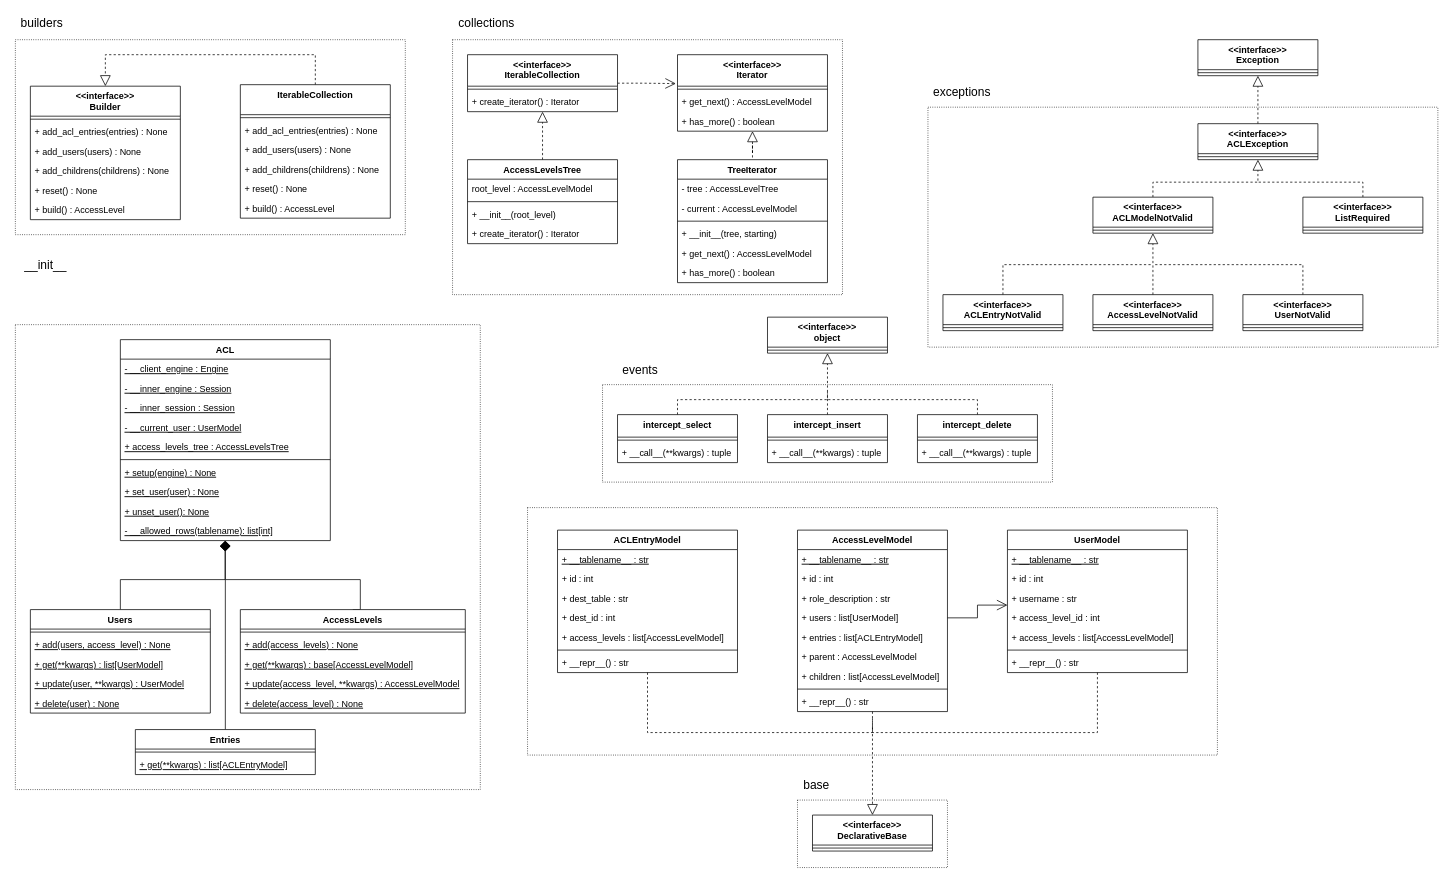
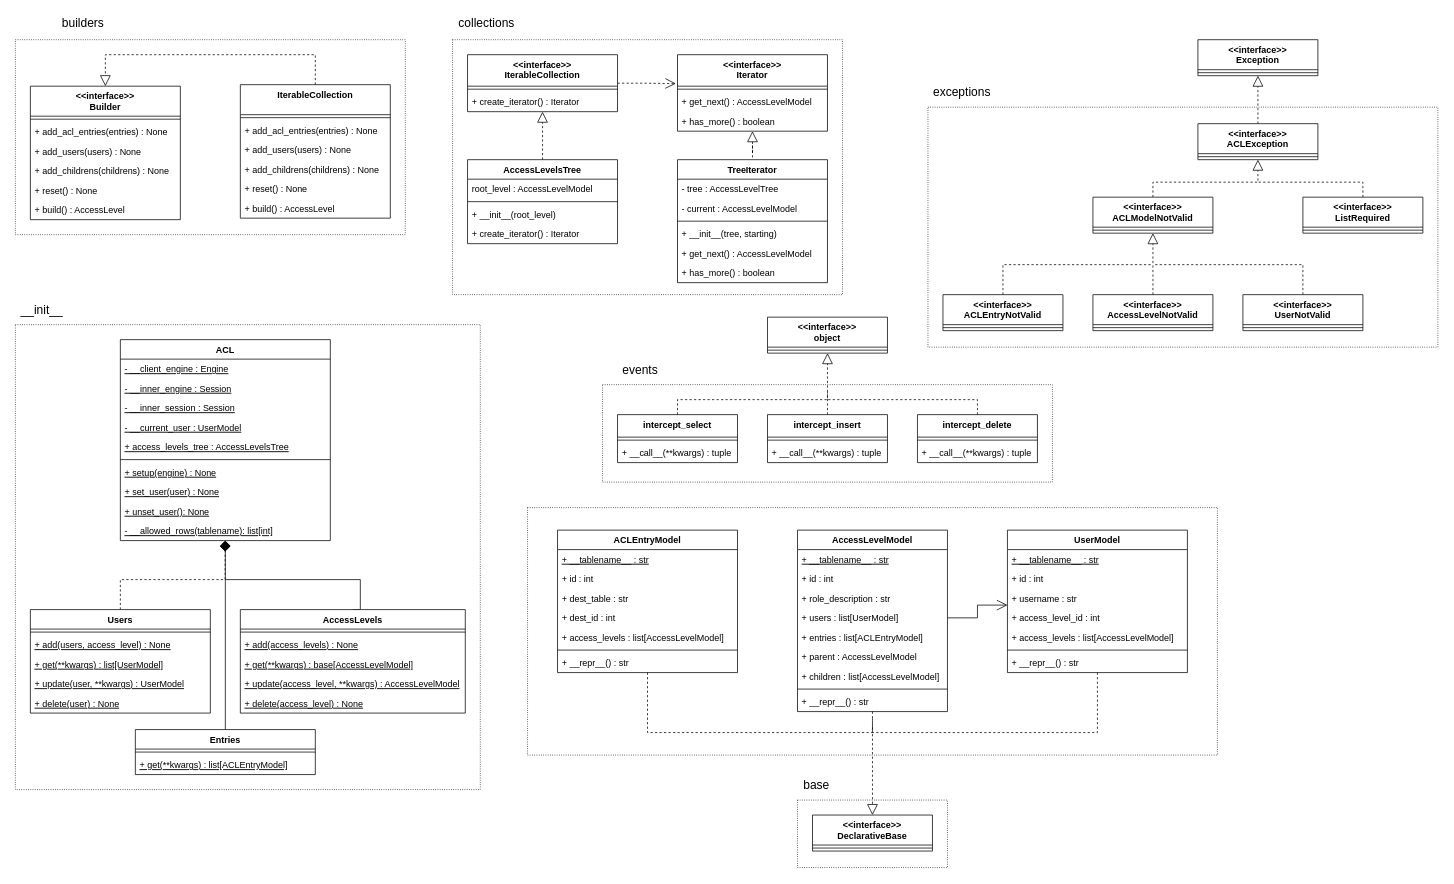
- <mxCell id="146" value="&lt;font style=&quot;font-size: 16px&quot;&gt;builders&lt;/font&gt;" style="text;html=1;align=center;verticalAlign=middle;resizable=0;points=[];autosize=1;" vertex="1" parent="1"><mxGeometry x="20" y="20" width="70" height="20" as="geometry" /></mxCell>
+ <mxCell id="146" value="&lt;font style=&quot;font-size: 16px&quot;&gt;builders&lt;/font&gt;" style="text;html=1;align=center;verticalAlign=middle;resizable=0;points=[];autosize=1;" vertex="1" parent="1"><mxGeometry x="75" y="20" width="70" height="20" as="geometry" /></mxCell>
- <mxCell id="127" value="&lt;font style=&quot;font-size: 16px&quot;&gt;__init__&lt;/font&gt;" style="text;html=1;align=center;verticalAlign=middle;resizable=0;points=[];autosize=1;" parent="1" vertex="1"><mxGeometry x="25" y="342" width="70" height="20" as="geometry" /></mxCell>
+ <mxCell id="127" value="&lt;font style=&quot;font-size: 16px&quot;&gt;__init__&lt;/font&gt;" style="text;html=1;align=center;verticalAlign=middle;resizable=0;points=[];autosize=1;" parent="1" vertex="1"><mxGeometry x="20" y="402" width="70" height="20" as="geometry" /></mxCell>
- <mxCell id="20" style="edgeStyle=orthogonalEdgeStyle;rounded=0;orthogonalLoop=1;jettySize=auto;html=1;endArrow=diamond;endFill=1;endSize=12;strokeWidth=1;exitX=0.5;exitY=0;exitDx=0;exitDy=0;entryX=0.499;entryY=1.009;entryDx=0;entryDy=0;entryPerimeter=0;" parent="1" source="21" target="19" edge="1"><mxGeometry relative="1" as="geometry"><mxPoint x="300" y="722" as="targetPoint" /><Array as="points"><mxPoint x="160" y="772" /><mxPoint x="300" y="772" /></Array></mxGeometry></mxCell>
+ <mxCell id="20" style="edgeStyle=orthogonalEdgeStyle;rounded=0;orthogonalLoop=1;jettySize=auto;html=1;endArrow=diamond;endFill=1;endSize=12;strokeWidth=1;exitX=0.5;exitY=0;exitDx=0;exitDy=0;entryX=0.499;entryY=1.009;entryDx=0;entryDy=0;entryPerimeter=0;dashed=1;" parent="1" source="21" target="19" edge="1"><mxGeometry relative="1" as="geometry"><mxPoint x="300" y="722" as="targetPoint" /><Array as="points"><mxPoint x="160" y="772" /><mxPoint x="300" y="772" /></Array></mxGeometry></mxCell>
